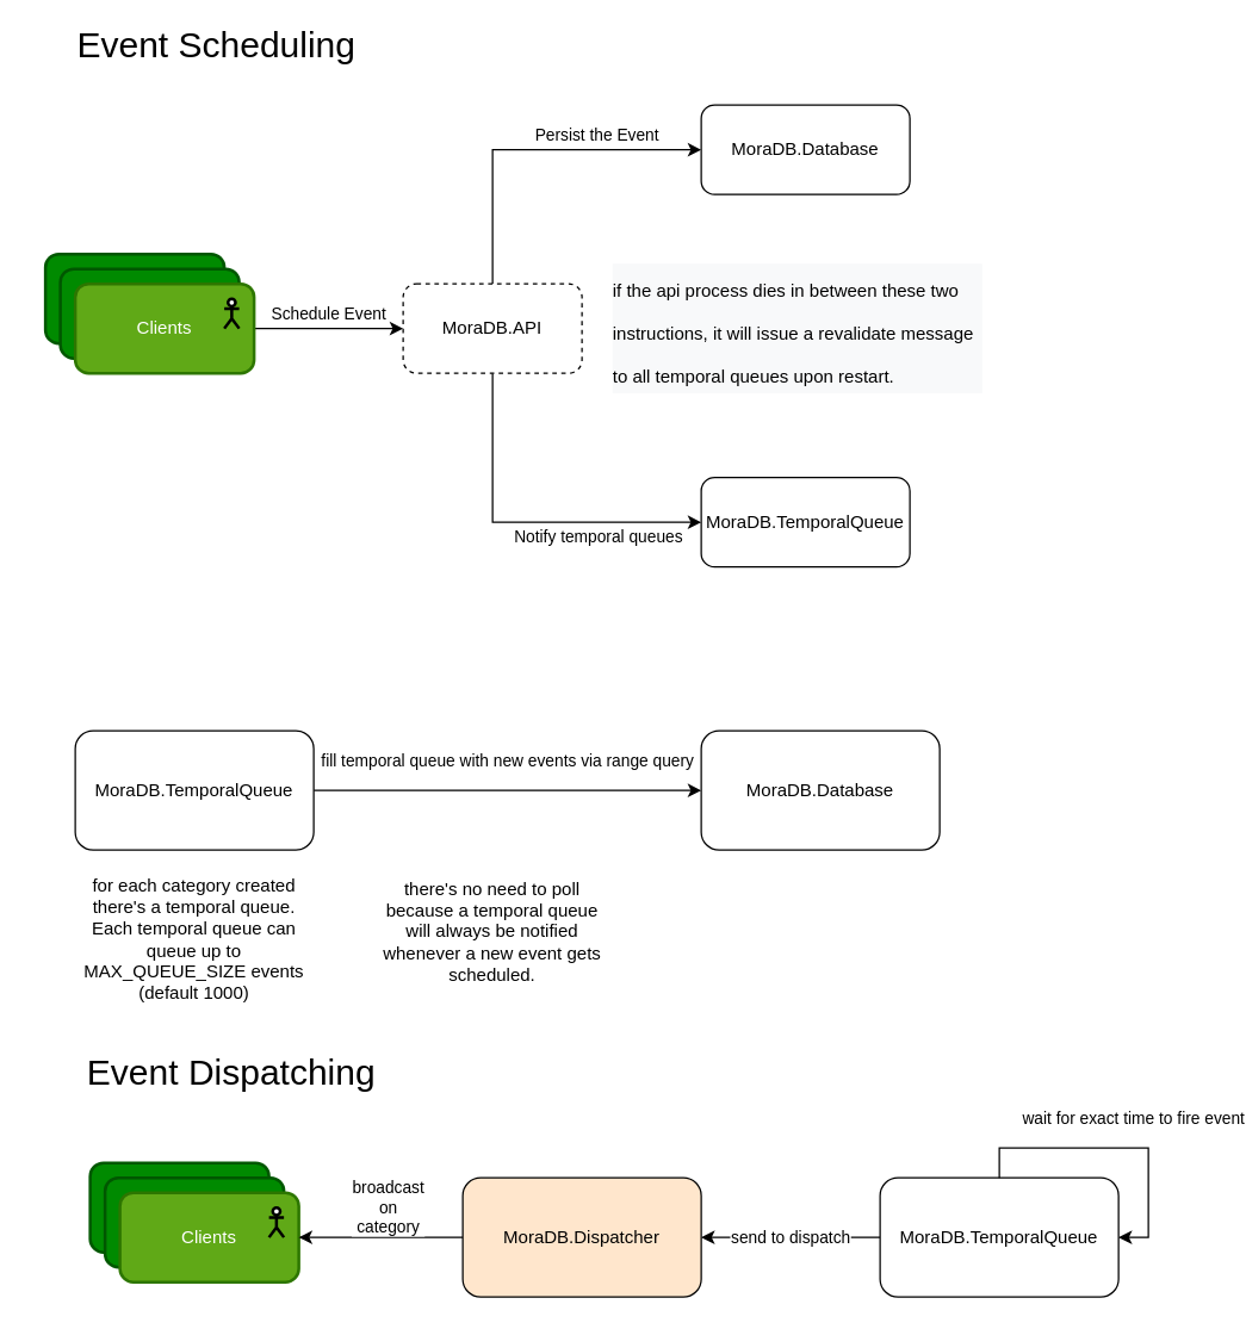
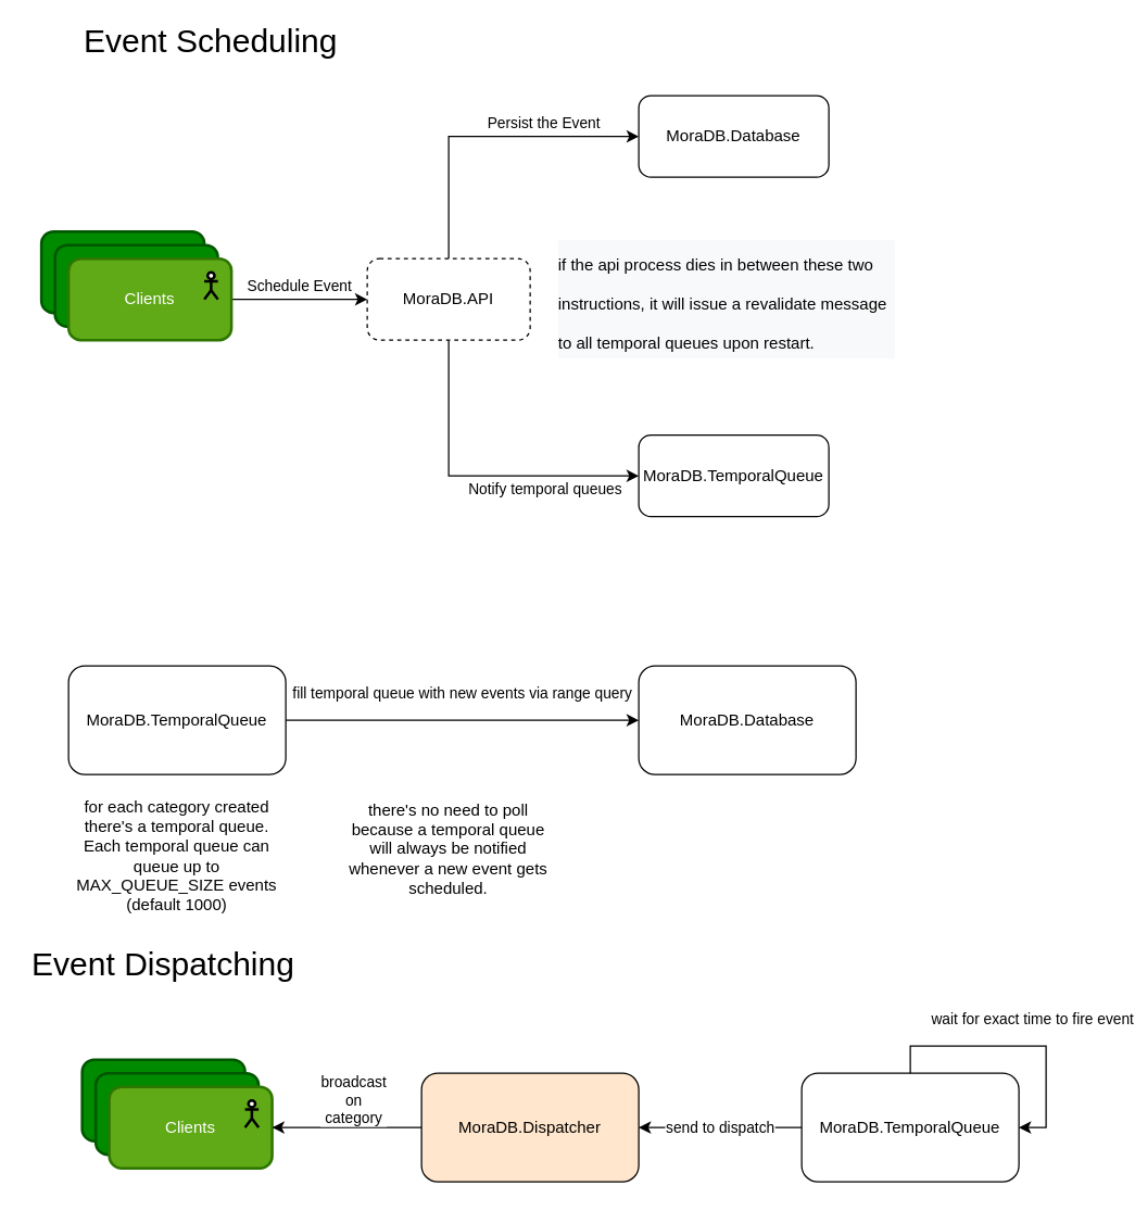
- <mxCell id="8" value="Event Scheduling" style="text;html=1;strokeColor=none;fillColor=none;align=center;verticalAlign=middle;whiteSpace=wrap;rounded=0;fontSize=24;" parent="1" vertex="1"><mxGeometry x="40" y="20" width="210" height="20" as="geometry" /></mxCell>
+ <mxCell id="8" value="Event Scheduling" style="text;html=1;strokeColor=none;fillColor=none;align=center;verticalAlign=middle;whiteSpace=wrap;rounded=0;fontSize=24;" parent="1" vertex="1"><mxGeometry x="50" y="20" width="210" height="20" as="geometry" /></mxCell>
- <mxCell id="16" value="Event Dispatching" style="text;html=1;strokeColor=none;fillColor=none;align=center;verticalAlign=middle;whiteSpace=wrap;rounded=0;fontSize=24;" parent="1" vertex="1"><mxGeometry x="50" y="710" width="210" height="20" as="geometry" /></mxCell>
+ <mxCell id="16" value="Event Dispatching" style="text;html=1;strokeColor=none;fillColor=none;align=center;verticalAlign=middle;whiteSpace=wrap;rounded=0;fontSize=24;" parent="1" vertex="1"><mxGeometry x="15" y="700" width="210" height="20" as="geometry" /></mxCell>
